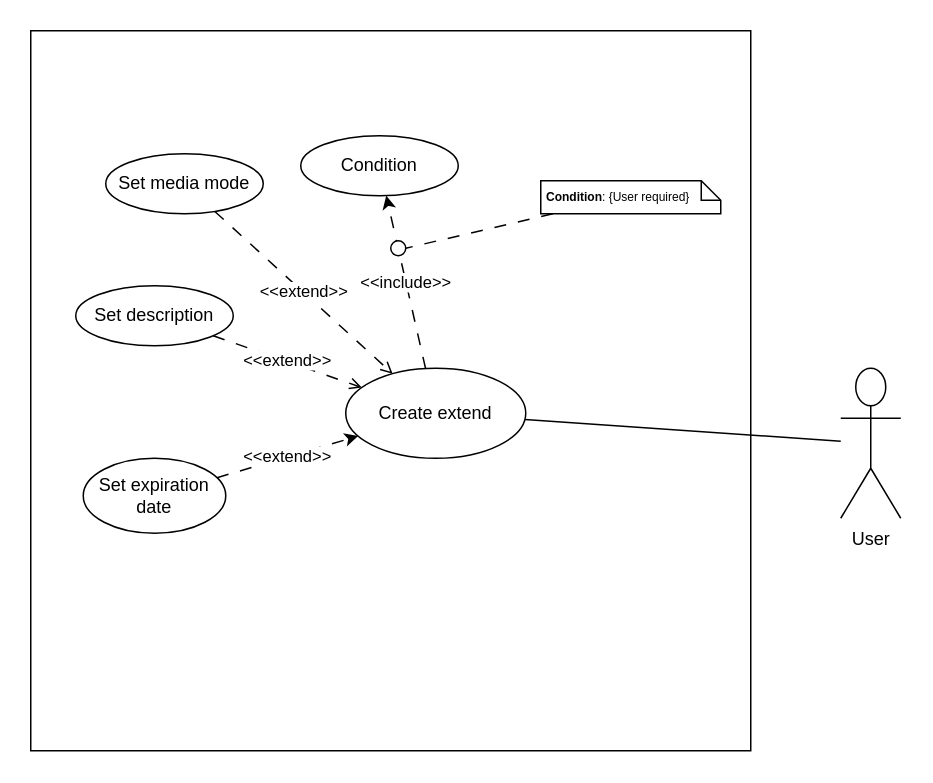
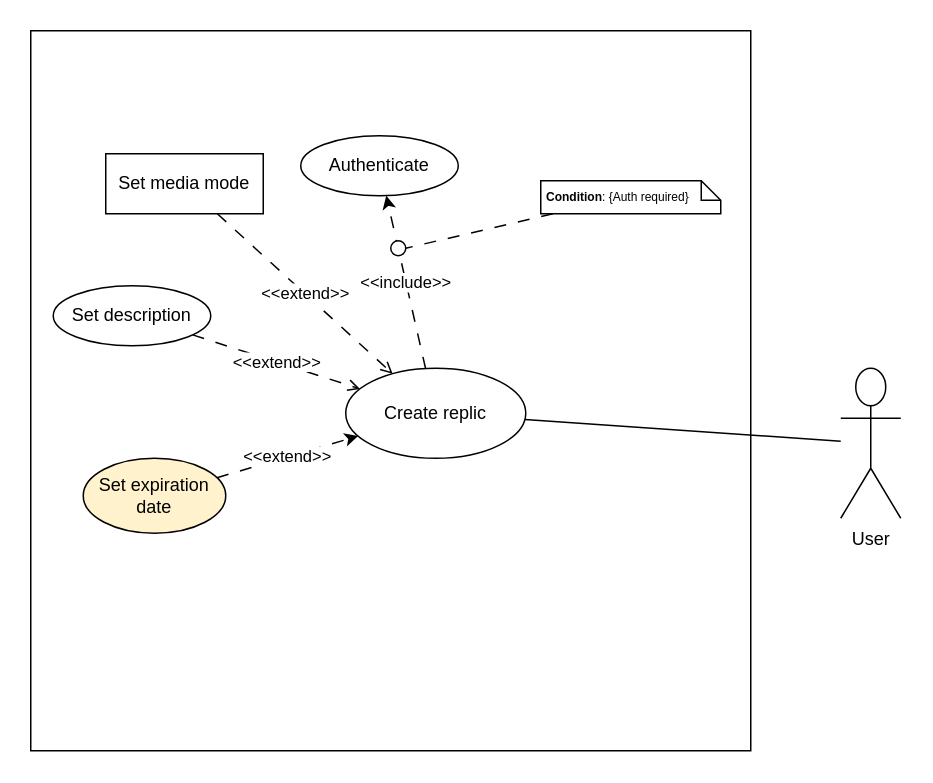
- <mxCell id="8" value="Condition" style="ellipse;whiteSpace=wrap;html=1;" parent="1" vertex="1"><mxGeometry x="200" y="90" width="105" height="40" as="geometry" /></mxCell>
+ <mxCell id="8" value="Authenticate" style="ellipse;whiteSpace=wrap;html=1;" parent="1" vertex="1"><mxGeometry x="200" y="90" width="105" height="40" as="geometry" /></mxCell>
- <mxCell id="17" value="Set media mode" style="ellipse;whiteSpace=wrap;html=1;" parent="1" vertex="1"><mxGeometry x="70" y="102" width="105" height="40" as="geometry" /></mxCell>
+ <mxCell id="17" value="Set media mode" style="whiteSpace=wrap;html=1;rounded=0;" parent="1" vertex="1"><mxGeometry x="70" y="102" width="105" height="40" as="geometry" /></mxCell>
- <mxCell id="12" value="&lt;b&gt;Condition&lt;/b&gt;: {User required}" style="text;html=1;align=left;verticalAlign=middle;whiteSpace=wrap;rounded=0;fontSize=8;spacingLeft=4;spacing=0;" parent="1" vertex="1"><mxGeometry x="360" y="120" width="110" height="22" as="geometry" /></mxCell>
+ <mxCell id="12" value="&lt;b&gt;Condition&lt;/b&gt;: {Auth required}" style="text;html=1;align=left;verticalAlign=middle;whiteSpace=wrap;rounded=0;fontSize=8;spacingLeft=4;spacing=0;" parent="1" vertex="1"><mxGeometry x="360" y="120" width="110" height="22" as="geometry" /></mxCell>
- <mxCell id="13" value="Set description" style="ellipse;whiteSpace=wrap;html=1;" parent="1" vertex="1"><mxGeometry x="50" y="190" width="105" height="40" as="geometry" /></mxCell>
+ <mxCell id="13" value="Set description" style="ellipse;whiteSpace=wrap;html=1;" parent="1" vertex="1"><mxGeometry x="35" y="190" width="105" height="40" as="geometry" /></mxCell>
- <mxCell id="6" value="Create extend" style="ellipse;whiteSpace=wrap;html=1;" parent="1" vertex="1"><mxGeometry x="230" y="245" width="120" height="60" as="geometry" /></mxCell>
+ <mxCell id="6" value="Create replic" style="ellipse;whiteSpace=wrap;html=1;" parent="1" vertex="1"><mxGeometry x="230" y="245" width="120" height="60" as="geometry" /></mxCell>
- <mxCell id="14" value="Set expiration date" style="ellipse;whiteSpace=wrap;html=1;" parent="1" vertex="1"><mxGeometry x="55" y="305" width="95" height="50" as="geometry" /></mxCell>
+ <mxCell id="14" value="Set expiration date" style="ellipse;whiteSpace=wrap;html=1;fillColor=#fff2cc;" parent="1" vertex="1"><mxGeometry x="55" y="305" width="95" height="50" as="geometry" /></mxCell>
